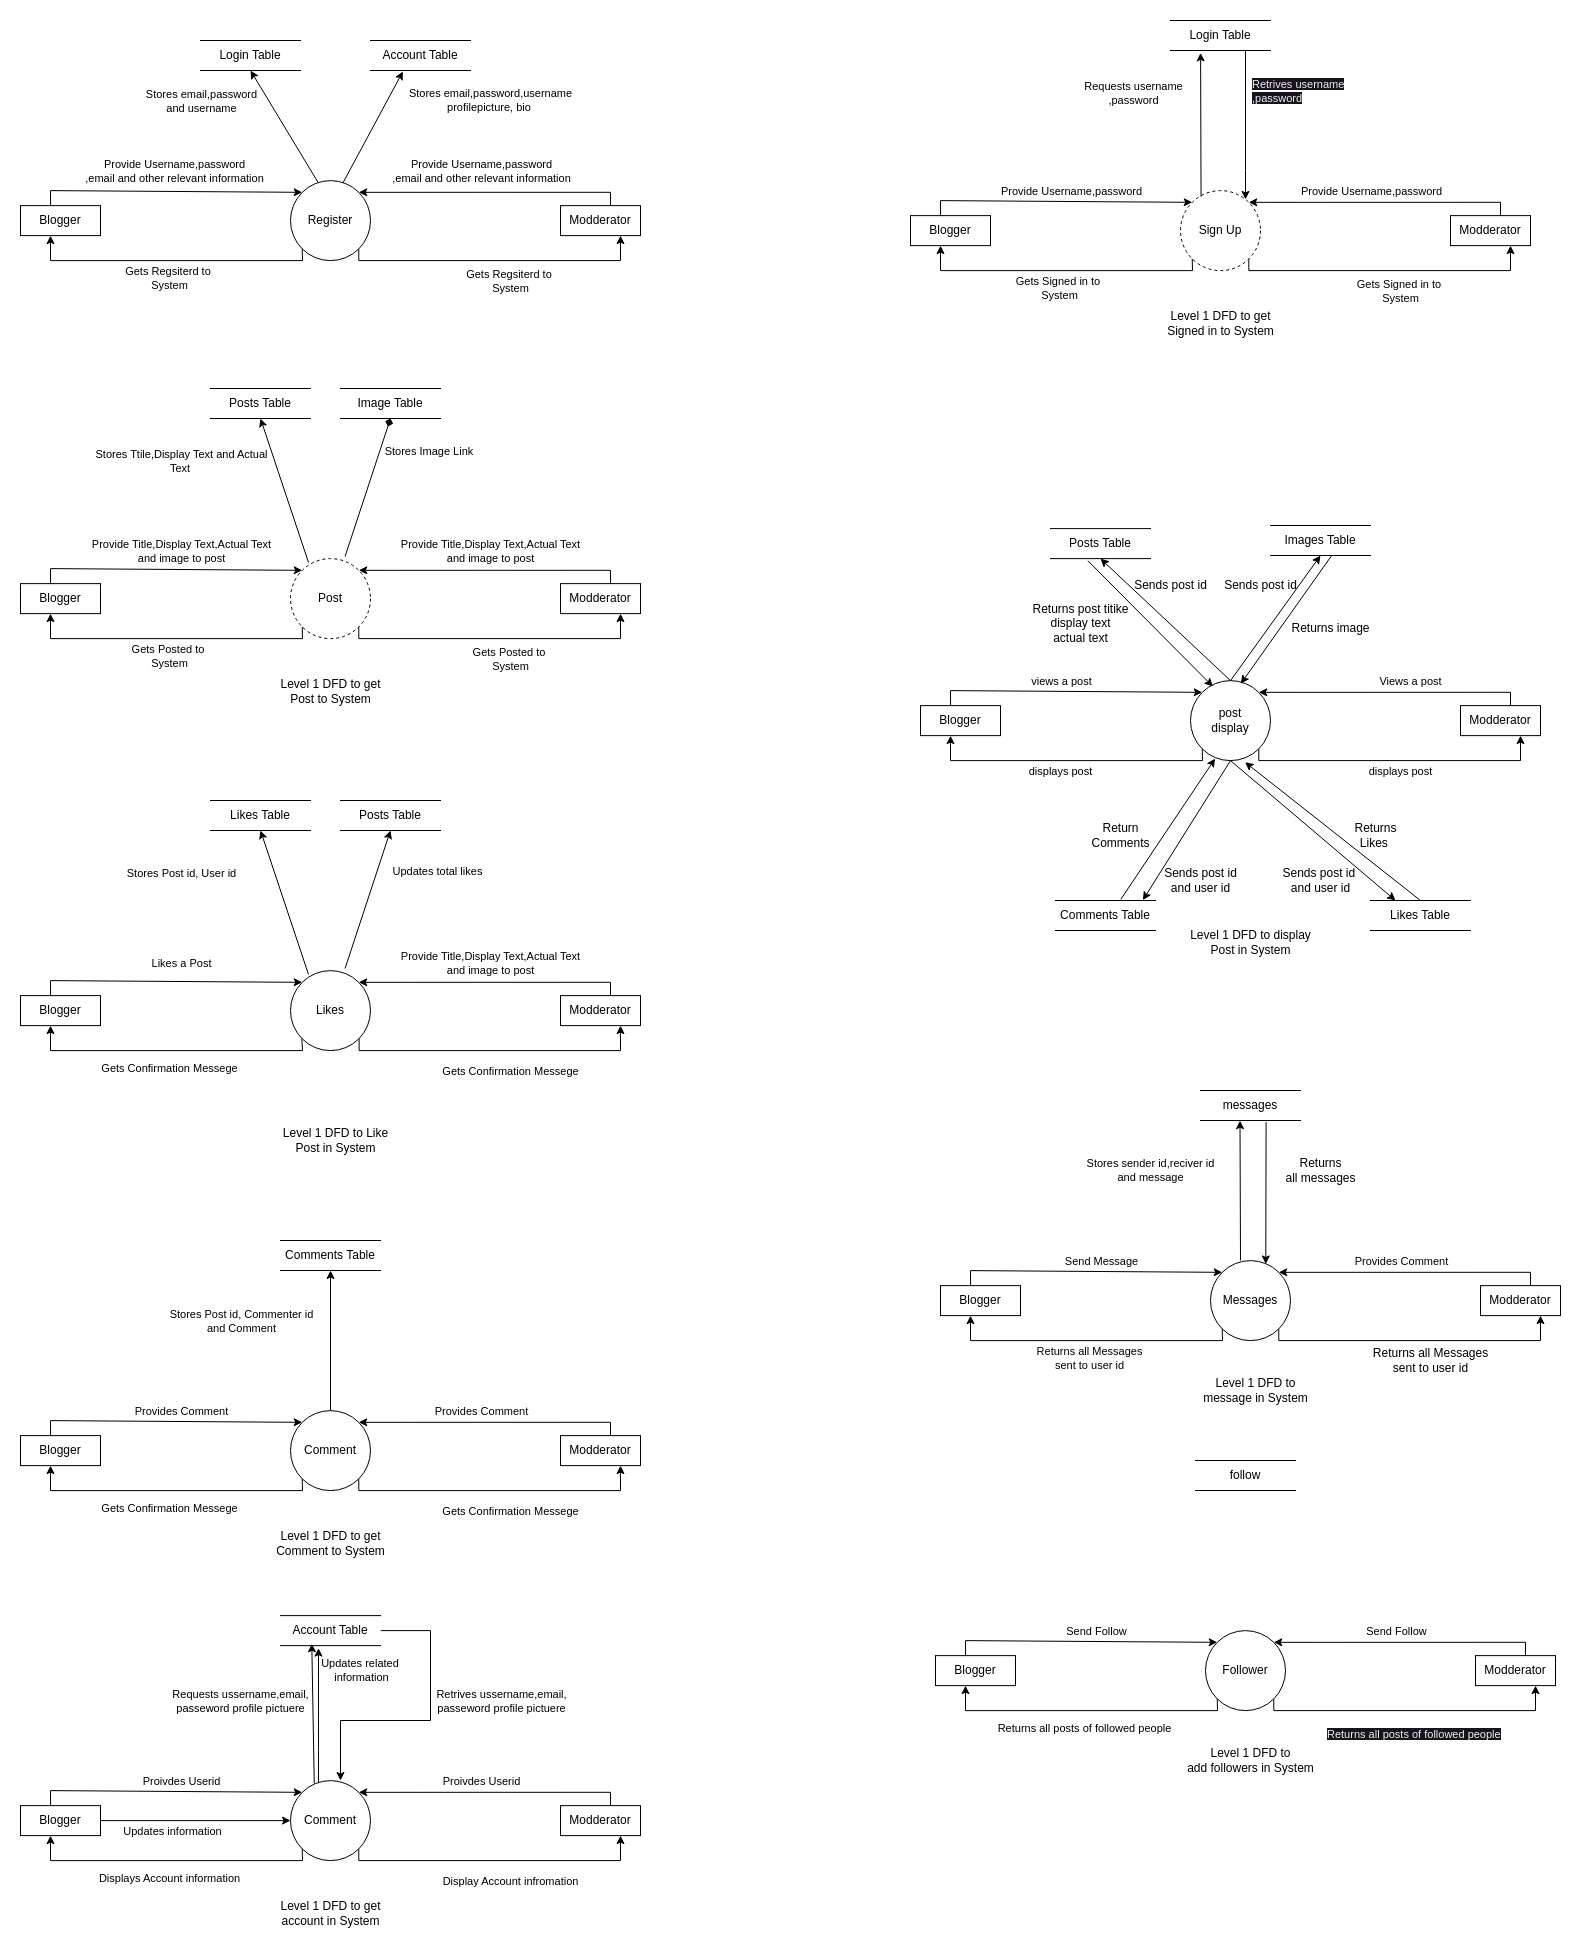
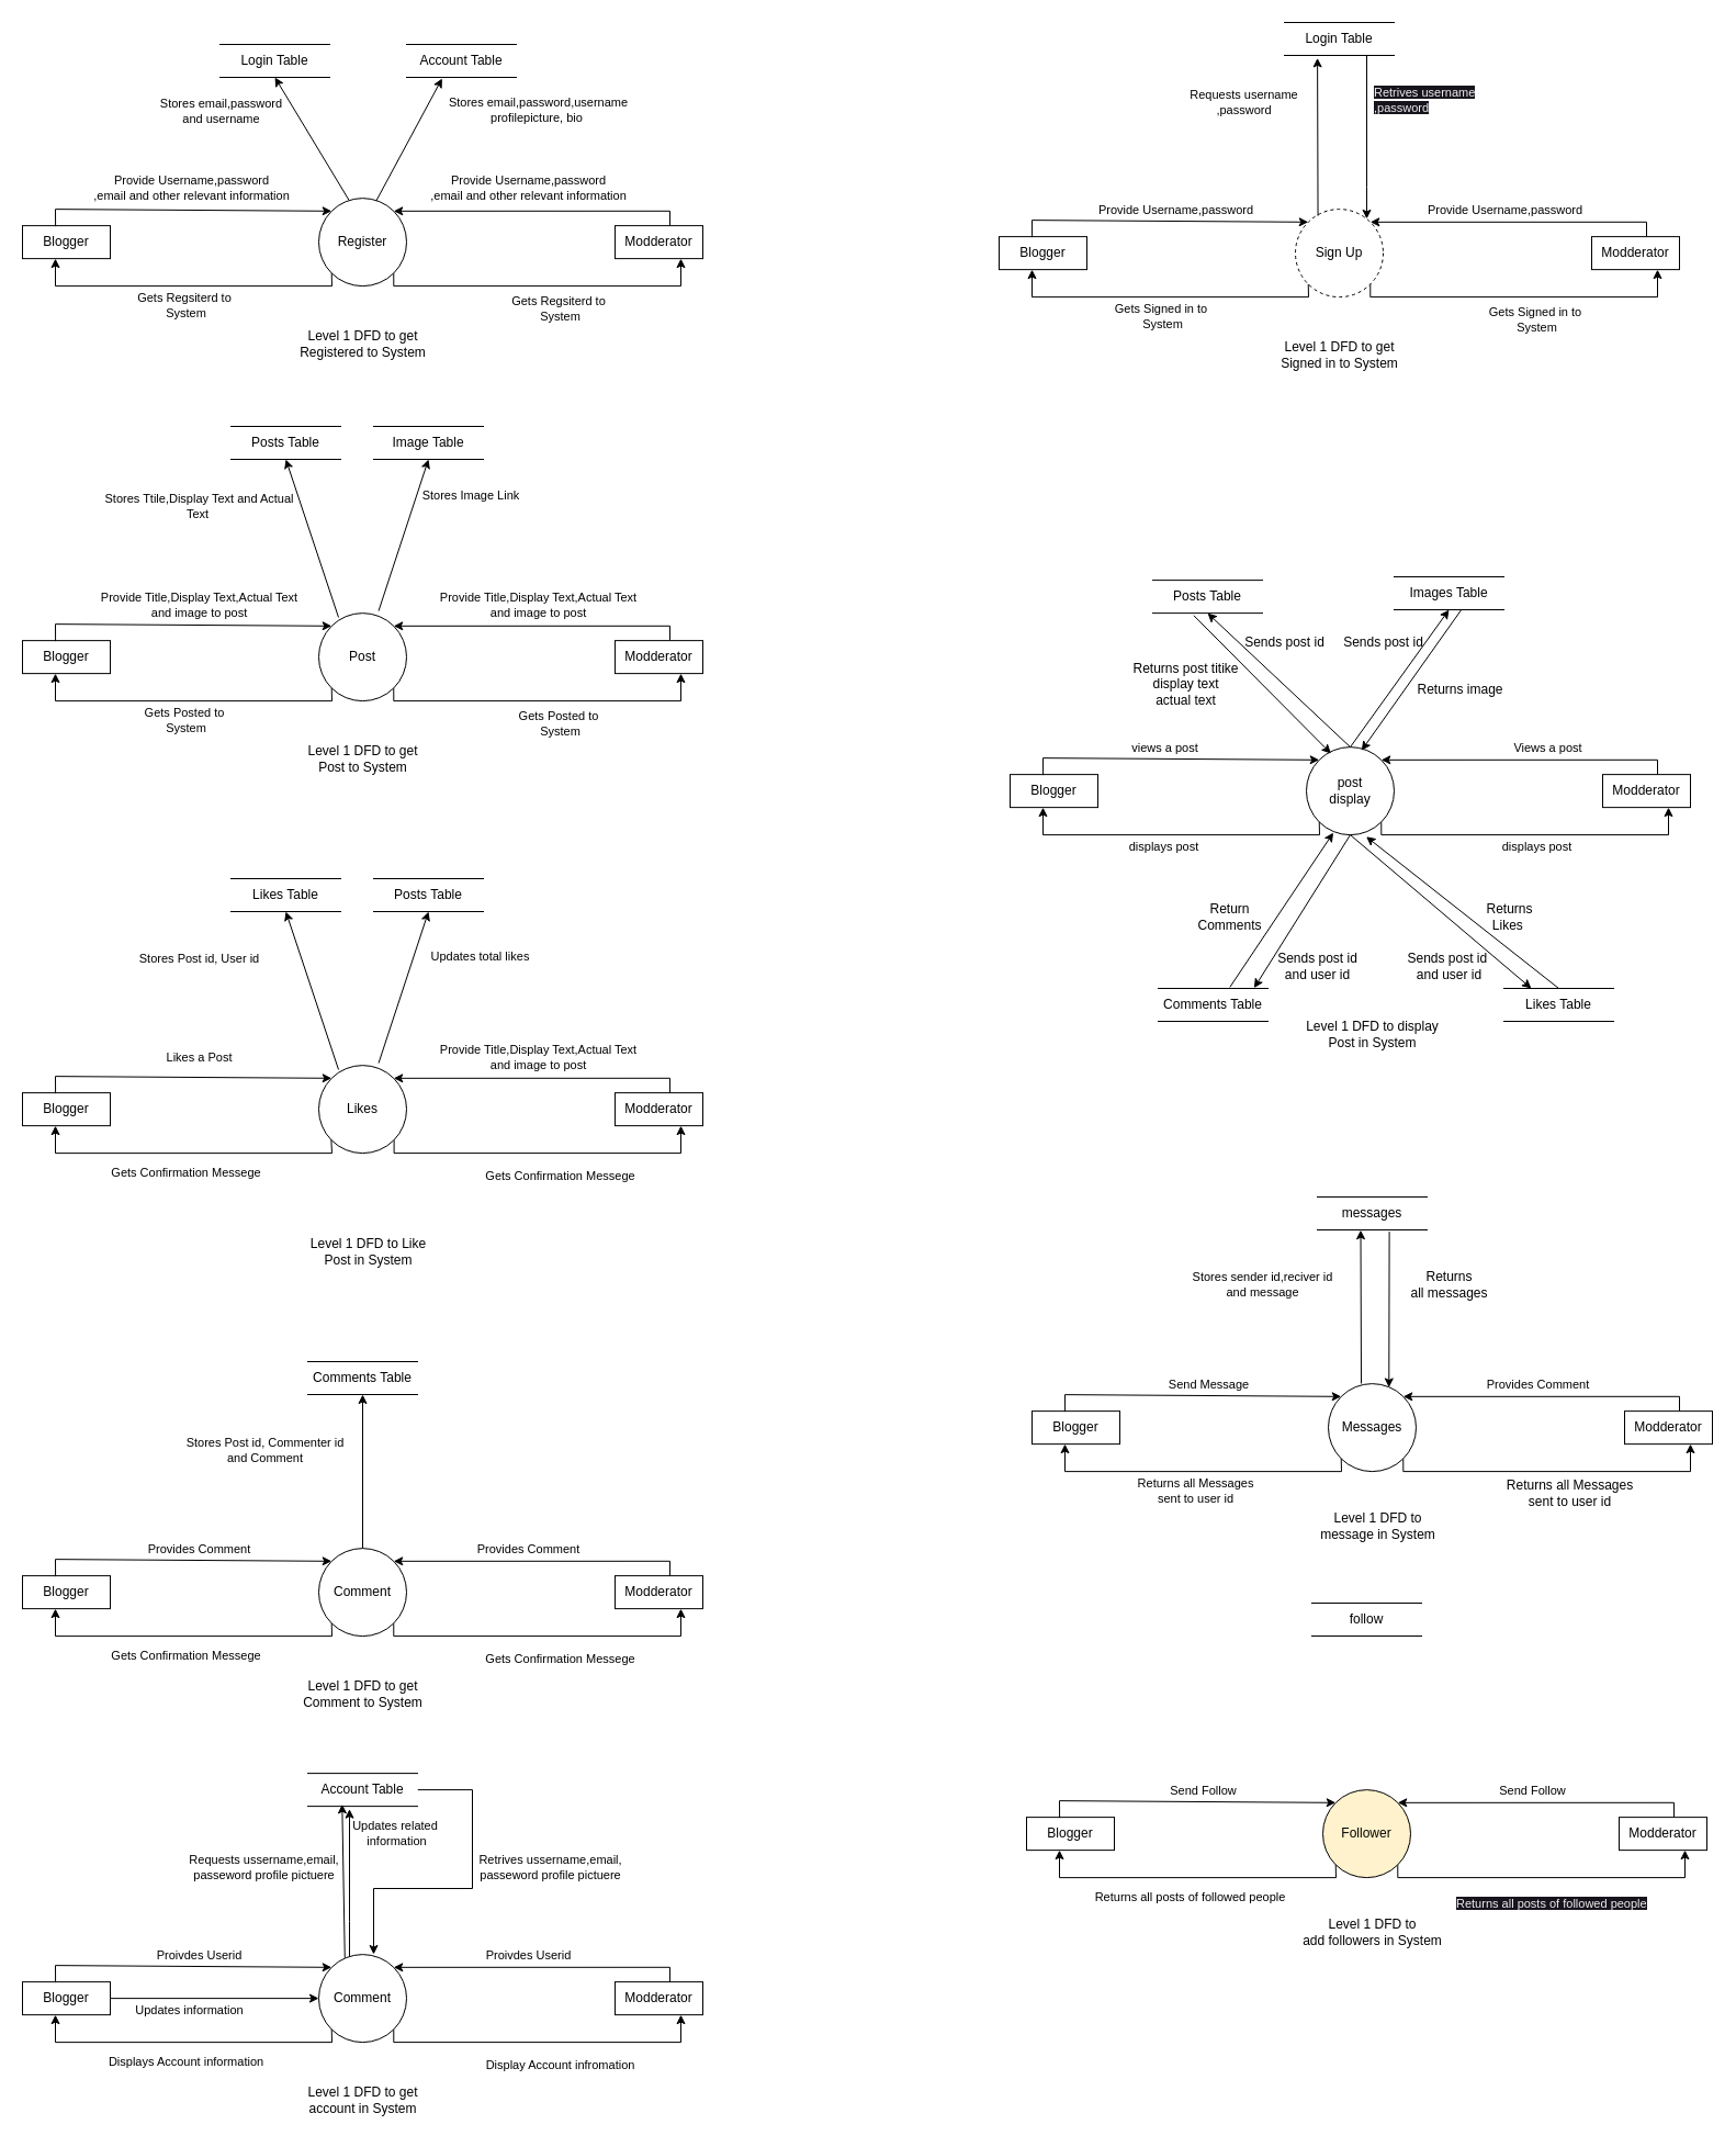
+ <mxCell id="13" value="Level 1 DFD to get &lt;br&gt;Registered to System" style="text;html=1;align=center;verticalAlign=middle;resizable=0;points=[];autosize=1;strokeColor=none;fillColor=none;" parent="1" vertex="1"><mxGeometry x="260" y="293.12" width="140" height="40" as="geometry" /></mxCell>
- <mxCell id="53" value="" style="endArrow=diamond;html=1;rounded=0;exitX=0.682;exitY=-0.026;exitDx=0;exitDy=0;exitPerimeter=0;entryX=0.5;entryY=1;entryDx=0;entryDy=0;" parent="1" source="38" target="52" edge="1"><mxGeometry width="50" height="50" relative="1" as="geometry"><mxPoint x="370" y="540" as="sourcePoint" /><mxPoint x="420" y="490" as="targetPoint" /></mxGeometry></mxCell>
+ <mxCell id="53" value="" style="endArrow=classic;html=1;rounded=0;exitX=0.682;exitY=-0.026;exitDx=0;exitDy=0;exitPerimeter=0;entryX=0.5;entryY=1;entryDx=0;entryDy=0;" parent="1" source="38" target="52" edge="1"><mxGeometry width="50" height="50" relative="1" as="geometry"><mxPoint x="370" y="540" as="sourcePoint" /><mxPoint x="420" y="490" as="targetPoint" /></mxGeometry></mxCell>
- <mxCell id="38" value="Post" style="ellipse;whiteSpace=wrap;html=1;aspect=fixed;dashed=1;" parent="1" vertex="1"><mxGeometry x="290" y="558.12" width="80" height="80" as="geometry" /></mxCell>
+ <mxCell id="38" value="Post" style="ellipse;whiteSpace=wrap;html=1;aspect=fixed;" parent="1" vertex="1"><mxGeometry x="290" y="558.12" width="80" height="80" as="geometry" /></mxCell>
- <mxCell id="138" value="Follower" style="ellipse;whiteSpace=wrap;html=1;aspect=fixed;" parent="1" vertex="1"><mxGeometry x="1205" y="1630.12" width="80" height="80" as="geometry" /></mxCell>
+ <mxCell id="138" value="Follower" style="ellipse;whiteSpace=wrap;html=1;aspect=fixed;fillColor=#fff2cc;" parent="1" vertex="1"><mxGeometry x="1205" y="1630.12" width="80" height="80" as="geometry" /></mxCell>
